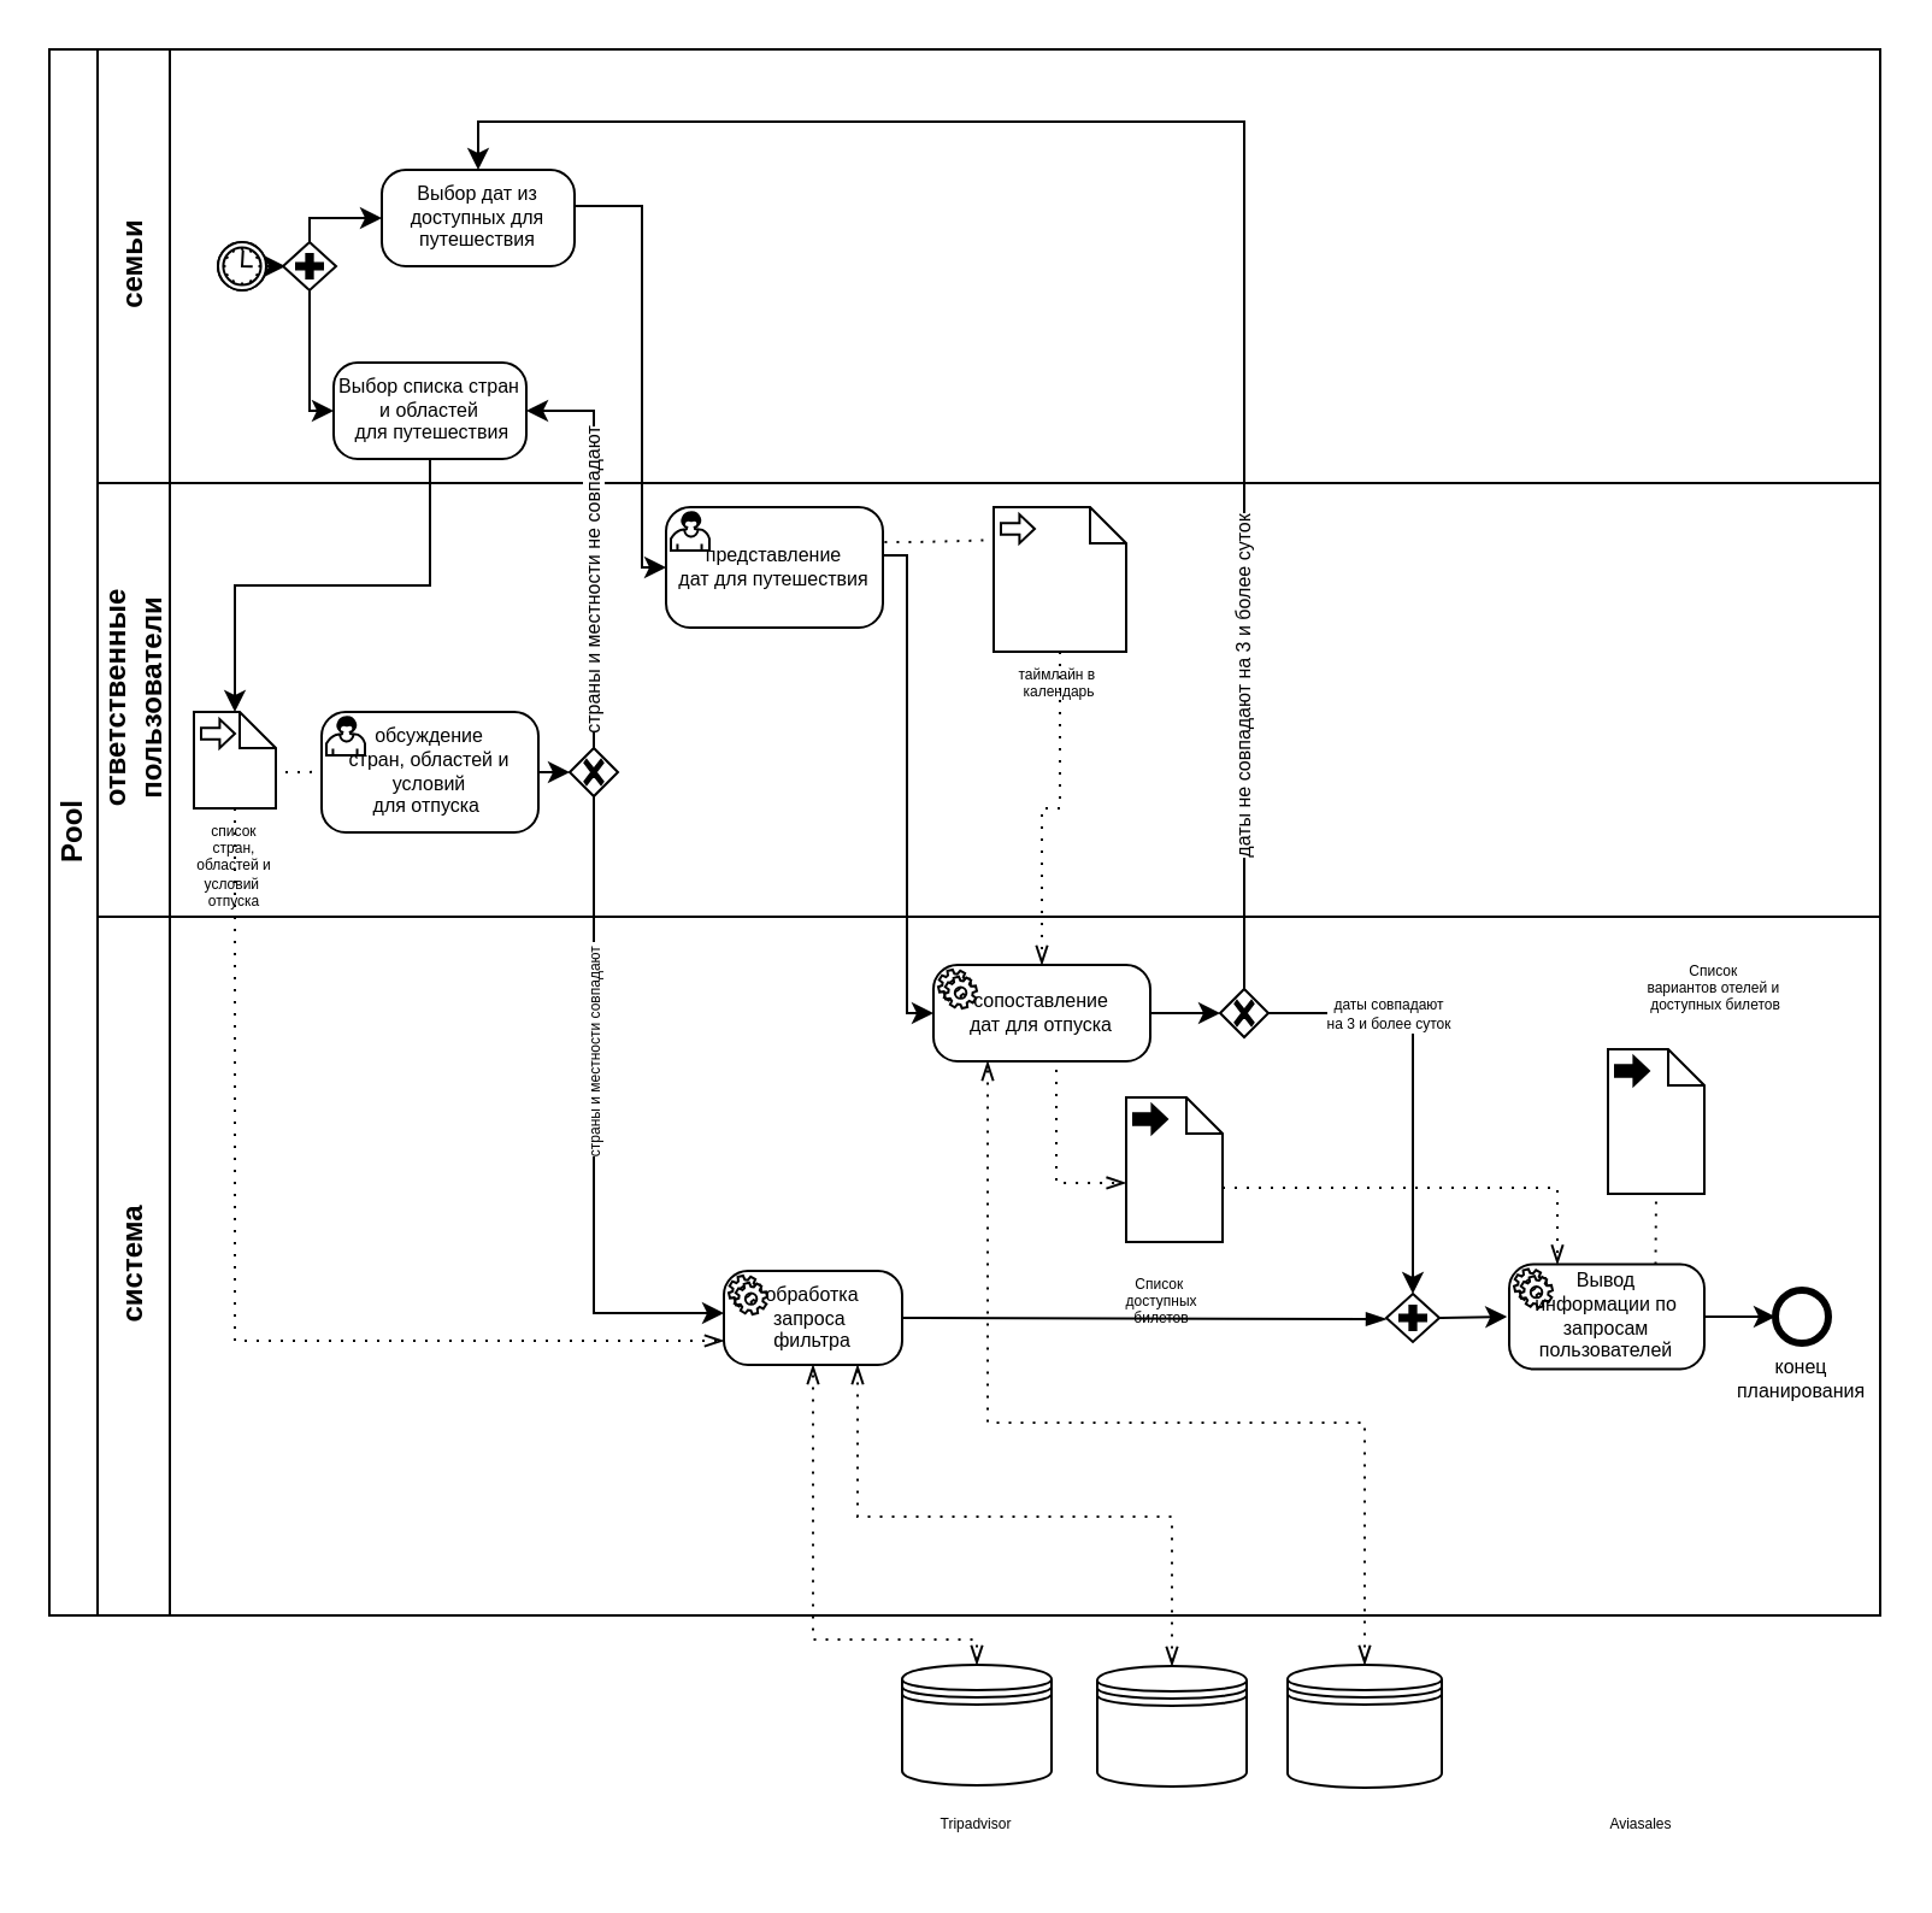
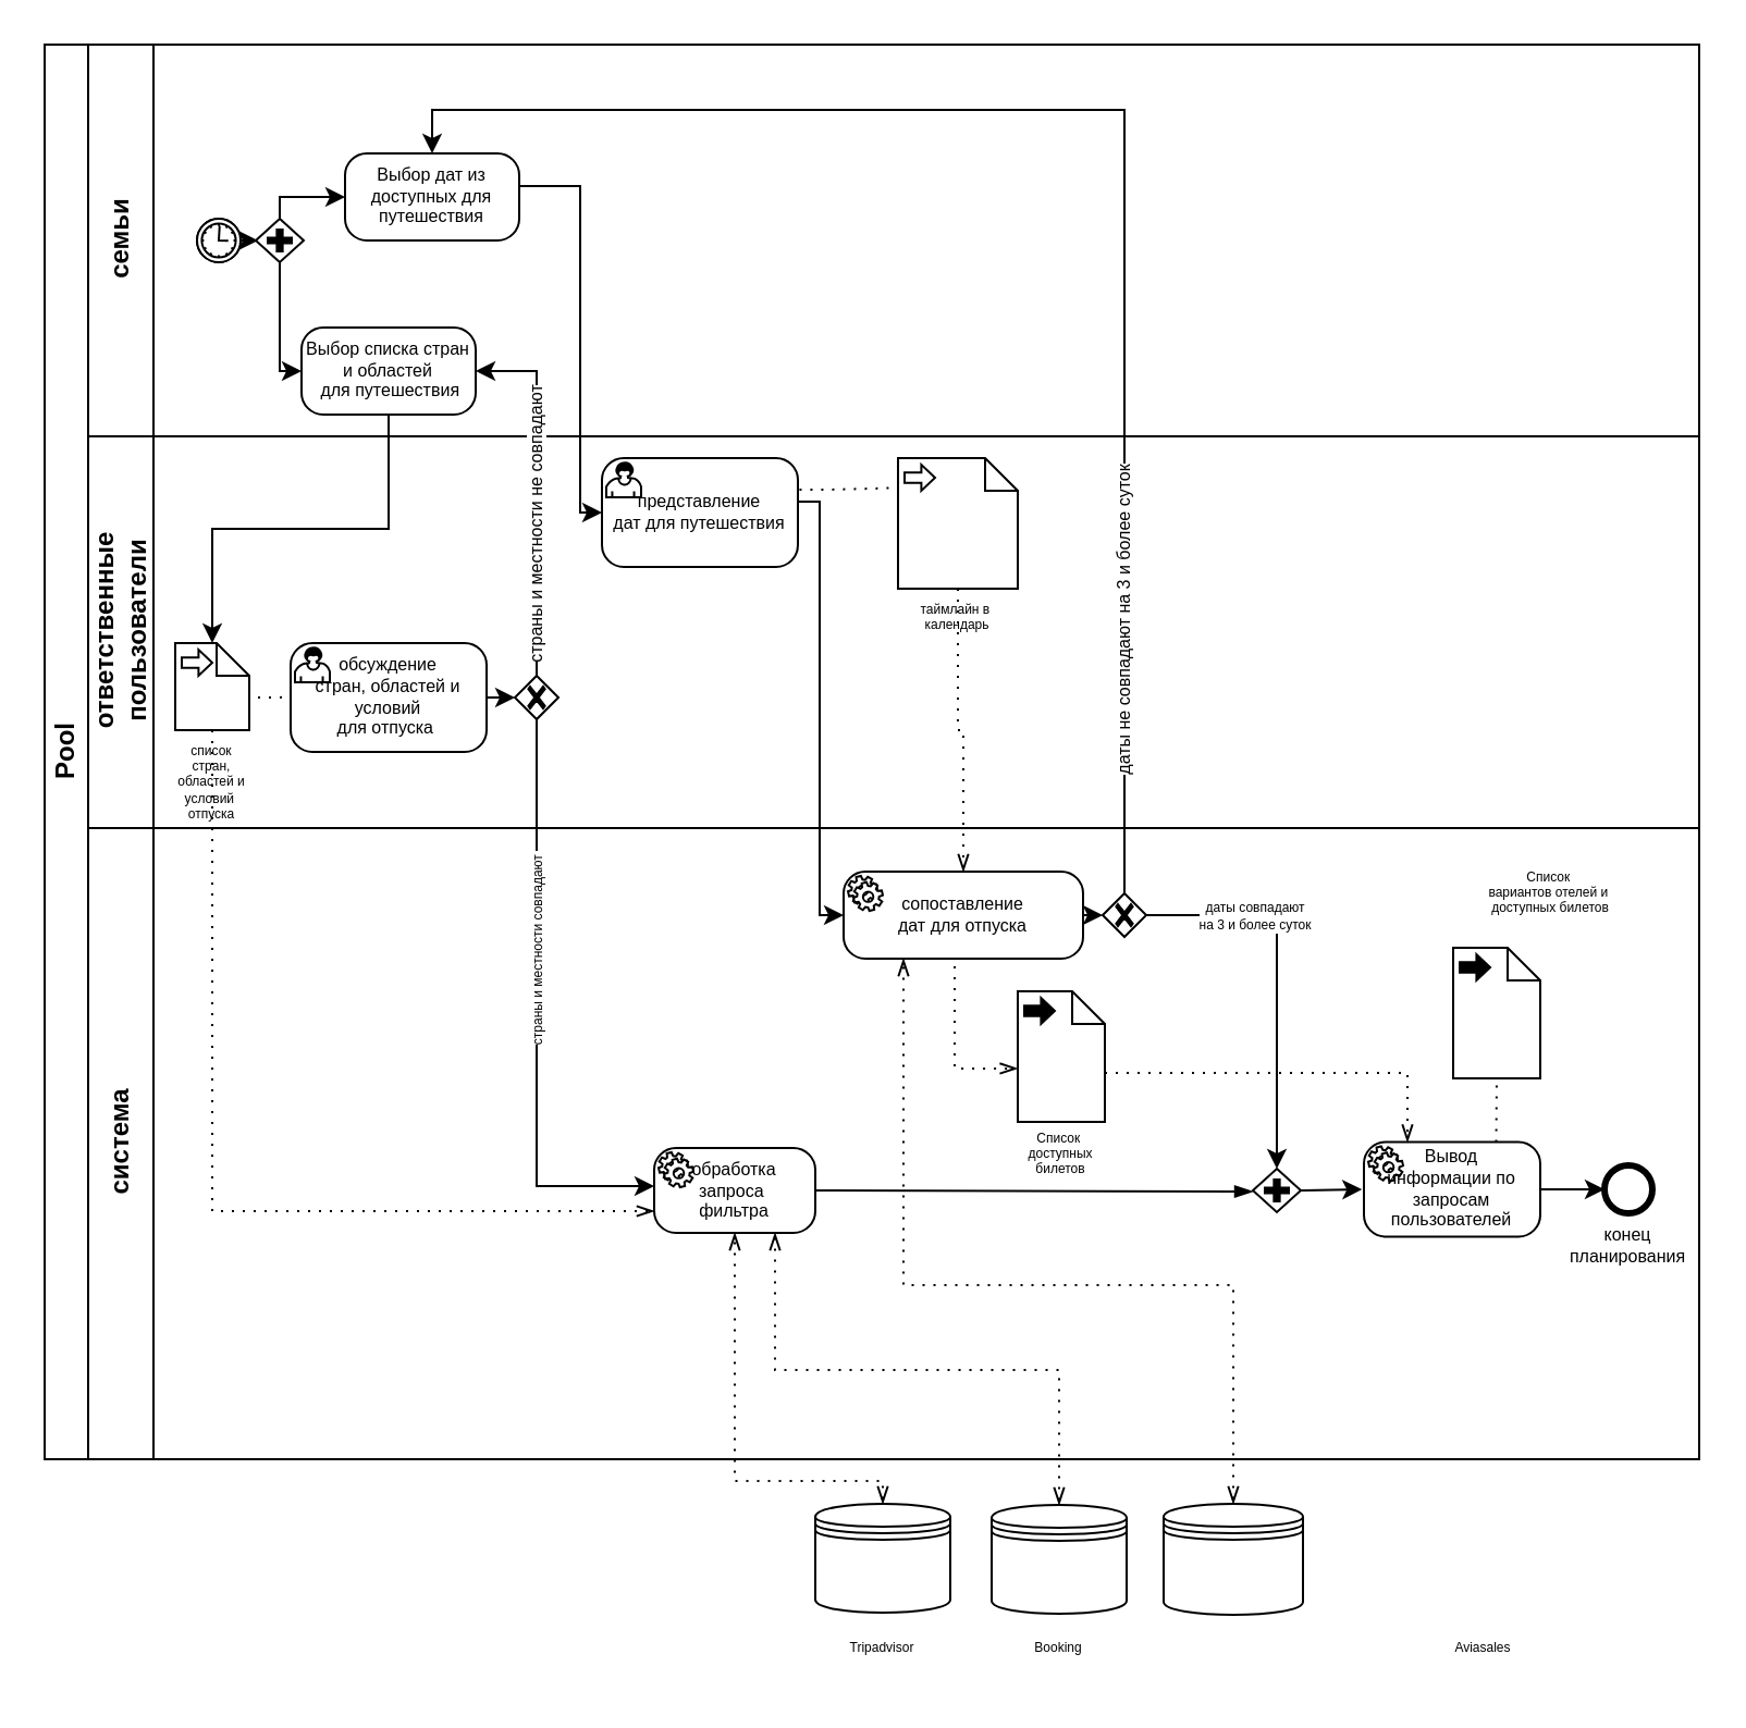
- <mxCell id="34" value="&lt;font style=&quot;font-size: 8px;&quot;&gt;сопоставление &lt;br&gt;дат для отпуска&lt;/font&gt;" style="points=[[0.25,0,0],[0.5,0,0],[0.75,0,0],[1,0.25,0],[1,0.5,0],[1,0.75,0],[0.75,1,0],[0.5,1,0],[0.25,1,0],[0,0.75,0],[0,0.5,0],[0,0.25,0]];shape=mxgraph.bpmn.task;whiteSpace=wrap;rectStyle=rounded;size=10;html=1;taskMarker=service;fontSize=6;" parent="32" vertex="1"><mxGeometry x="347" y="20" width="90" height="40" as="geometry" /></mxCell>
+ <mxCell id="34" value="&lt;font style=&quot;font-size: 8px;&quot;&gt;сопоставление &lt;br&gt;дат для отпуска&lt;/font&gt;" style="points=[[0.25,0,0],[0.5,0,0],[0.75,0,0],[1,0.25,0],[1,0.5,0],[1,0.75,0],[0.75,1,0],[0.5,1,0],[0.25,1,0],[0,0.75,0],[0,0.5,0],[0,0.25,0]];shape=mxgraph.bpmn.task;whiteSpace=wrap;rectStyle=rounded;size=10;html=1;taskMarker=service;fontSize=6;" parent="32" vertex="1"><mxGeometry x="347" y="20" width="110" height="40" as="geometry" /></mxCell>
- <mxCell id="51" value="Список&amp;nbsp;&lt;br style=&quot;border-color: var(--border-color);&quot;&gt;доступных&lt;br&gt;билетов" style="text;strokeColor=none;align=center;fillColor=none;html=1;verticalAlign=middle;whiteSpace=wrap;rounded=0;fontSize=6;" vertex="1" parent="32"><mxGeometry x="417" y="145" width="50" height="30" as="geometry" /></mxCell>
+ <mxCell id="51" value="Список&amp;nbsp;&lt;br style=&quot;border-color: var(--border-color);&quot;&gt;доступных&lt;br&gt;билетов" style="text;strokeColor=none;align=center;fillColor=none;html=1;verticalAlign=middle;whiteSpace=wrap;rounded=0;fontSize=6;" vertex="1" parent="32"><mxGeometry x="422" y="135" width="50" height="30" as="geometry" /></mxCell>
+ <mxCell id="58" value="Booking" style="text;strokeColor=none;align=center;fillColor=none;html=1;verticalAlign=middle;whiteSpace=wrap;rounded=0;fontSize=6;" parent="1" vertex="1"><mxGeometry x="465" y="741.5" width="42" height="30" as="geometry" /></mxCell>
